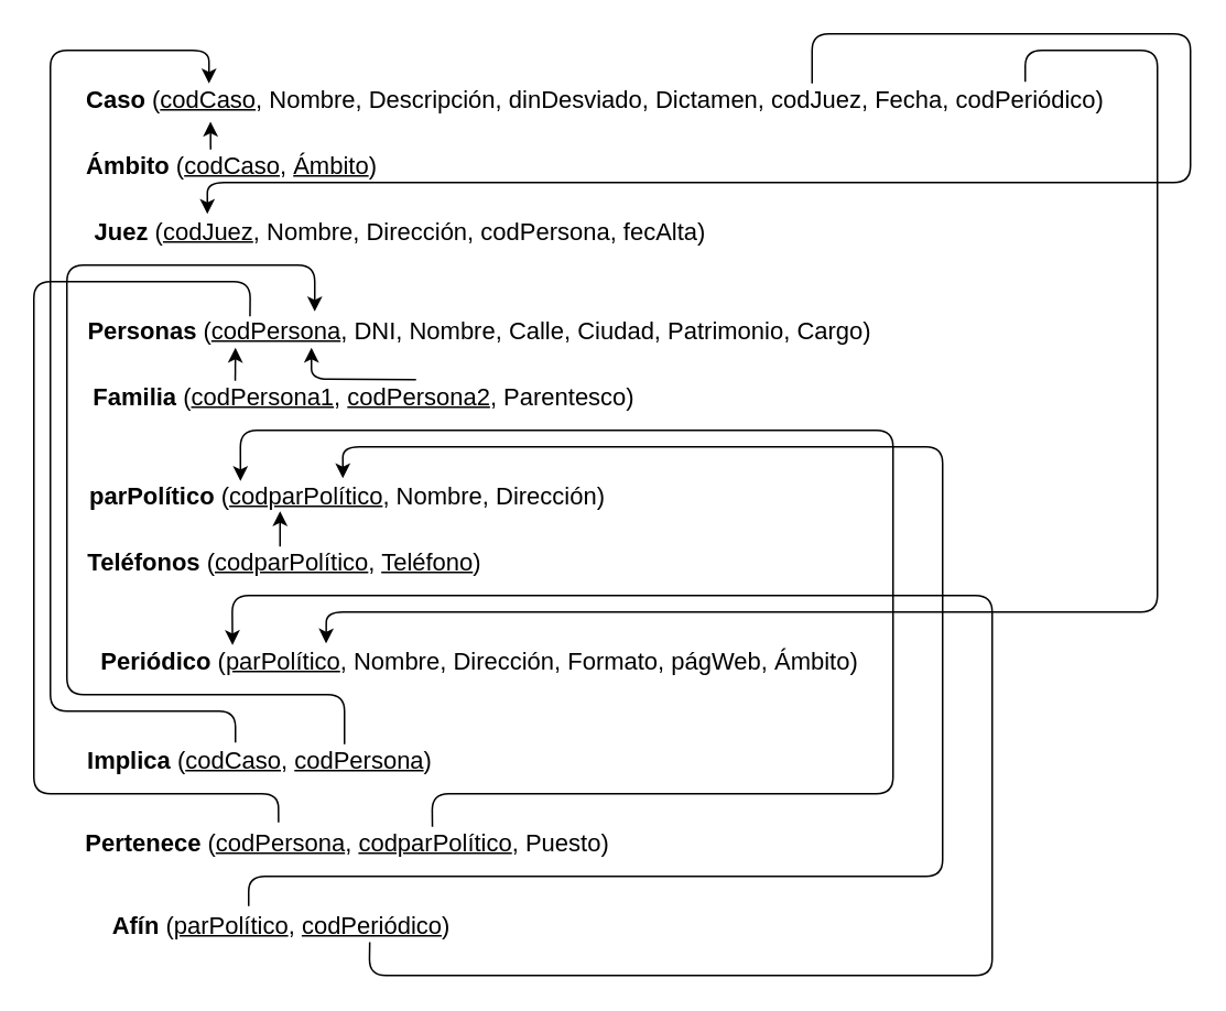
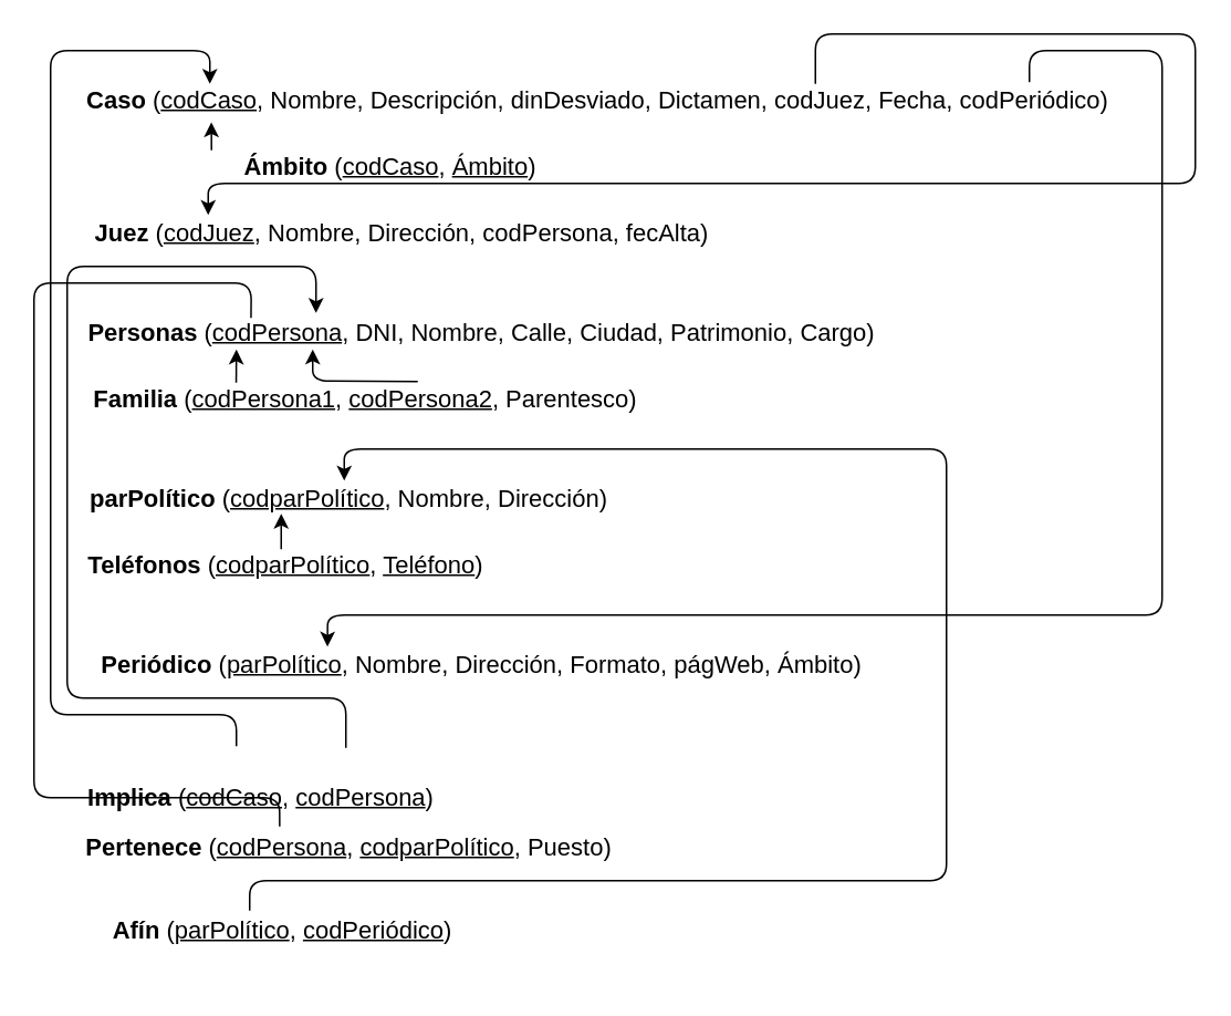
- <mxCell id="5" value="&lt;span id=&quot;docs-internal-guid-8822da29-7fff-a98c-21a7-673be805f93b&quot;&gt;&lt;span style=&quot;font-size: 11pt ; font-family: &amp;#34;arial&amp;#34; ; background-color: transparent ; vertical-align: baseline&quot;&gt;&lt;b&gt;Ámbito &lt;/b&gt;(&lt;/span&gt;&lt;span style=&quot;font-size: 11pt ; font-family: &amp;#34;arial&amp;#34; ; background-color: transparent ; vertical-align: baseline&quot;&gt;&lt;u&gt;codCaso&lt;/u&gt;&lt;/span&gt;&lt;span style=&quot;font-size: 11pt ; font-family: &amp;#34;arial&amp;#34; ; background-color: transparent ; vertical-align: baseline&quot;&gt;, &lt;u&gt;Ámbito&lt;/u&gt;)&lt;/span&gt;&lt;/span&gt;" style="text;html=1;strokeColor=none;fillColor=none;align=center;verticalAlign=middle;whiteSpace=wrap;rounded=0;" parent="2" vertex="1"><mxGeometry x="30" y="70" width="180" height="20" as="geometry" /></mxCell>
+ <mxCell id="5" value="&lt;span id=&quot;docs-internal-guid-8822da29-7fff-a98c-21a7-673be805f93b&quot;&gt;&lt;span style=&quot;font-size: 11pt ; font-family: &amp;#34;arial&amp;#34; ; background-color: transparent ; vertical-align: baseline&quot;&gt;&lt;b&gt;Ámbito &lt;/b&gt;(&lt;/span&gt;&lt;span style=&quot;font-size: 11pt ; font-family: &amp;#34;arial&amp;#34; ; background-color: transparent ; vertical-align: baseline&quot;&gt;&lt;u&gt;codCaso&lt;/u&gt;&lt;/span&gt;&lt;span style=&quot;font-size: 11pt ; font-family: &amp;#34;arial&amp;#34; ; background-color: transparent ; vertical-align: baseline&quot;&gt;, &lt;u&gt;Ámbito&lt;/u&gt;)&lt;/span&gt;&lt;/span&gt;" style="text;html=1;strokeColor=none;fillColor=none;align=center;verticalAlign=middle;whiteSpace=wrap;rounded=0;" parent="2" vertex="1"><mxGeometry x="125" y="70" width="180" height="20" as="geometry" /></mxCell>
- <mxCell id="21" value="" style="endArrow=classic;html=1;exitX=0.66;exitY=0;exitDx=0;exitDy=0;exitPerimeter=0;entryX=0.297;entryY=0.033;entryDx=0;entryDy=0;entryPerimeter=0;" parent="2" source="10" target="4" edge="1"><mxGeometry y="10" width="50" height="50" as="geometry"><mxPoint x="430" y="280" as="sourcePoint" /><mxPoint x="150" y="240" as="targetPoint" /><Array as="points"><mxPoint x="241" y="460" /><mxPoint x="520" y="460" /><mxPoint x="520" y="240" /><mxPoint x="125" y="240" /></Array></mxGeometry></mxCell>
- <mxCell id="24" value="" style="endArrow=classic;html=1;exitX=0.722;exitY=0.993;exitDx=0;exitDy=0;entryX=0.188;entryY=0;entryDx=0;entryDy=0;entryPerimeter=0;exitPerimeter=0;" parent="2" source="9" target="12" edge="1"><mxGeometry y="10" width="50" height="50" as="geometry"><mxPoint x="400" y="290" as="sourcePoint" /><mxPoint x="450" y="240" as="targetPoint" /><Array as="points"><mxPoint x="203" y="570" /><mxPoint x="580" y="570" /><mxPoint x="580" y="340" /><mxPoint x="120" y="340" /></Array></mxGeometry></mxCell>
- <mxCell id="13" value="&lt;span id=&quot;docs-internal-guid-7027c360-7fff-2b55-1bfc-2dd9c3aaa823&quot;&gt;&lt;span style=&quot;font-size: 11pt ; font-family: &amp;#34;arial&amp;#34; ; background-color: transparent ; vertical-align: baseline&quot;&gt;&lt;b&gt;Implica &lt;/b&gt;(&lt;/span&gt;&lt;span style=&quot;font-size: 11pt ; font-family: &amp;#34;arial&amp;#34; ; background-color: transparent ; vertical-align: baseline&quot;&gt;&lt;u&gt;codCaso&lt;/u&gt;&lt;/span&gt;&lt;span style=&quot;font-size: 11pt ; font-family: &amp;#34;arial&amp;#34; ; background-color: transparent ; vertical-align: baseline&quot;&gt;, &lt;/span&gt;&lt;span style=&quot;font-size: 11pt ; font-family: &amp;#34;arial&amp;#34; ; background-color: transparent ; vertical-align: baseline&quot;&gt;&lt;u&gt;codPersona&lt;/u&gt;&lt;/span&gt;&lt;span style=&quot;font-size: 11pt ; font-family: &amp;#34;arial&amp;#34; ; background-color: transparent ; vertical-align: baseline&quot;&gt;)&lt;/span&gt;&lt;/span&gt;" style="text;html=1;strokeColor=none;fillColor=none;align=center;verticalAlign=middle;whiteSpace=wrap;rounded=0;" parent="2" vertex="1"><mxGeometry x="27" y="430" width="220" height="20" as="geometry" /></mxCell>
+ <mxCell id="13" value="&lt;span id=&quot;docs-internal-guid-7027c360-7fff-2b55-1bfc-2dd9c3aaa823&quot;&gt;&lt;span style=&quot;font-size: 11pt ; font-family: &amp;#34;arial&amp;#34; ; background-color: transparent ; vertical-align: baseline&quot;&gt;&lt;b&gt;Implica &lt;/b&gt;(&lt;/span&gt;&lt;span style=&quot;font-size: 11pt ; font-family: &amp;#34;arial&amp;#34; ; background-color: transparent ; vertical-align: baseline&quot;&gt;&lt;u&gt;codCaso&lt;/u&gt;&lt;/span&gt;&lt;span style=&quot;font-size: 11pt ; font-family: &amp;#34;arial&amp;#34; ; background-color: transparent ; vertical-align: baseline&quot;&gt;, &lt;/span&gt;&lt;span style=&quot;font-size: 11pt ; font-family: &amp;#34;arial&amp;#34; ; background-color: transparent ; vertical-align: baseline&quot;&gt;&lt;u&gt;codPersona&lt;/u&gt;&lt;/span&gt;&lt;span style=&quot;font-size: 11pt ; font-family: &amp;#34;arial&amp;#34; ; background-color: transparent ; vertical-align: baseline&quot;&gt;)&lt;/span&gt;&lt;/span&gt;" style="text;html=1;strokeColor=none;fillColor=none;align=center;verticalAlign=middle;whiteSpace=wrap;rounded=0;" parent="2" vertex="1"><mxGeometry x="27" y="450" width="220" height="20" as="geometry" /></mxCell>
